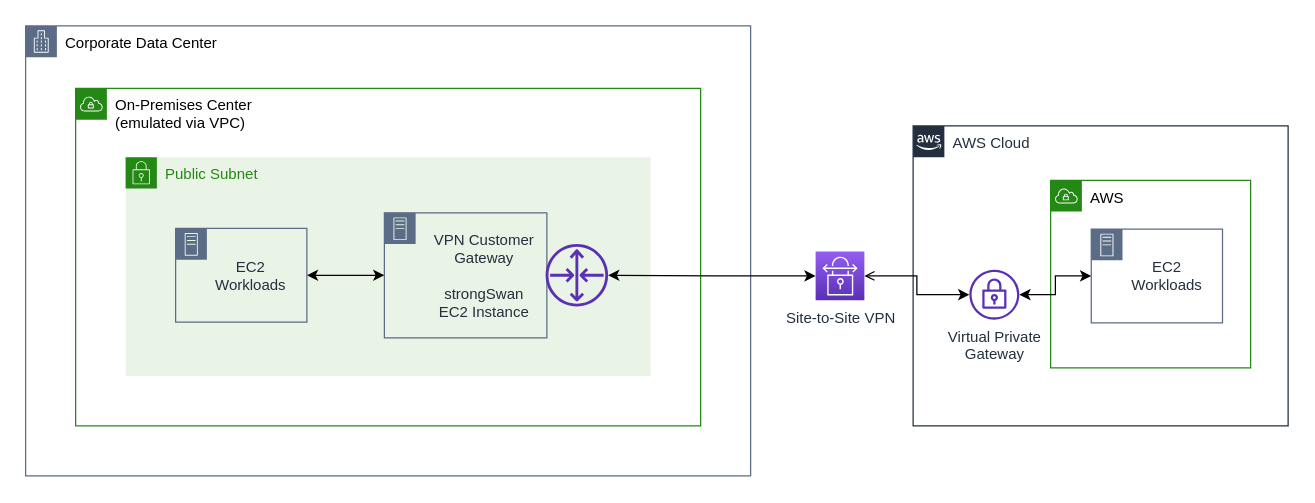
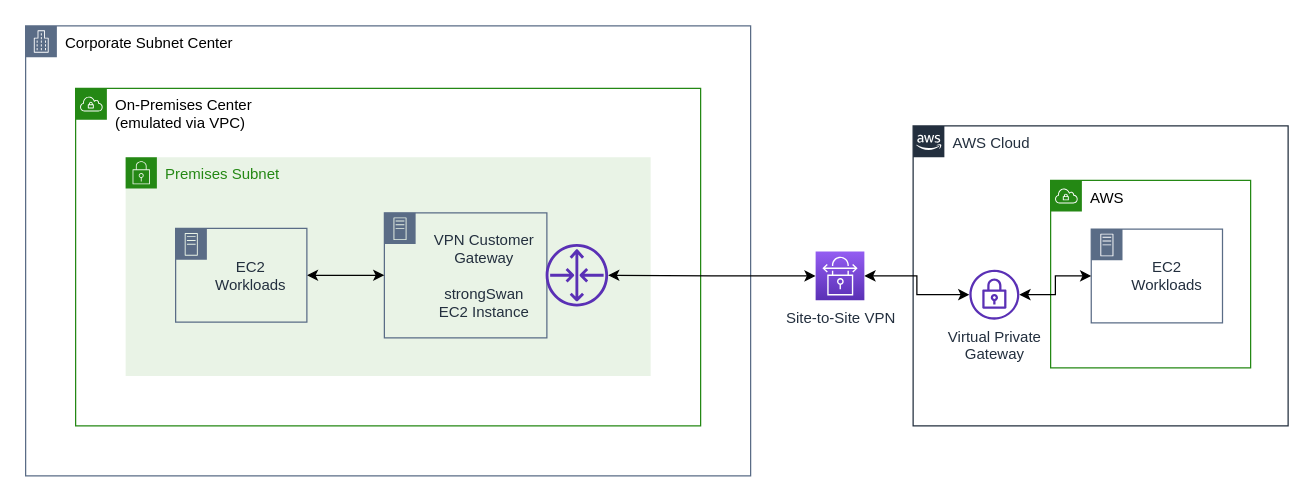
- <mxCell id="2" value="Corporate Data Center" style="points=[[0,0],[0.25,0],[0.5,0],[0.75,0],[1,0],[1,0.25],[1,0.5],[1,0.75],[1,1],[0.75,1],[0.5,1],[0.25,1],[0,1],[0,0.75],[0,0.5],[0,0.25]];outlineConnect=0;gradientColor=none;html=1;whiteSpace=wrap;fontSize=12;fontStyle=0;shape=mxgraph.aws4.group;grIcon=mxgraph.aws4.group_corporate_data_center;strokeColor=#5A6C86;fillColor=none;verticalAlign=top;align=left;spacingLeft=30;fontColor=#000000;dashed=0;" parent="1" vertex="1"><mxGeometry x="20" y="20" width="580" height="360" as="geometry" /></mxCell>
+ <mxCell id="2" value="Corporate Subnet Center" style="points=[[0,0],[0.25,0],[0.5,0],[0.75,0],[1,0],[1,0.25],[1,0.5],[1,0.75],[1,1],[0.75,1],[0.5,1],[0.25,1],[0,1],[0,0.75],[0,0.5],[0,0.25]];outlineConnect=0;gradientColor=none;html=1;whiteSpace=wrap;fontSize=12;fontStyle=0;shape=mxgraph.aws4.group;grIcon=mxgraph.aws4.group_corporate_data_center;strokeColor=#5A6C86;fillColor=none;verticalAlign=top;align=left;spacingLeft=30;fontColor=#000000;dashed=0;" parent="1" vertex="1"><mxGeometry x="20" y="20" width="580" height="360" as="geometry" /></mxCell>
- <mxCell id="5" value="Public Subnet" style="points=[[0,0],[0.25,0],[0.5,0],[0.75,0],[1,0],[1,0.25],[1,0.5],[1,0.75],[1,1],[0.75,1],[0.5,1],[0.25,1],[0,1],[0,0.75],[0,0.5],[0,0.25]];outlineConnect=0;gradientColor=none;html=1;whiteSpace=wrap;fontSize=12;fontStyle=0;shape=mxgraph.aws4.group;grIcon=mxgraph.aws4.group_security_group;grStroke=0;strokeColor=#248814;fillColor=#E9F3E6;verticalAlign=top;align=left;spacingLeft=30;fontColor=#248814;dashed=0;" parent="1" vertex="1"><mxGeometry x="100" y="125" width="420" height="175" as="geometry" /></mxCell>
+ <mxCell id="5" value="Premises Subnet" style="points=[[0,0],[0.25,0],[0.5,0],[0.75,0],[1,0],[1,0.25],[1,0.5],[1,0.75],[1,1],[0.75,1],[0.5,1],[0.25,1],[0,1],[0,0.75],[0,0.5],[0,0.25]];outlineConnect=0;gradientColor=none;html=1;whiteSpace=wrap;fontSize=12;fontStyle=0;shape=mxgraph.aws4.group;grIcon=mxgraph.aws4.group_security_group;grStroke=0;strokeColor=#248814;fillColor=#E9F3E6;verticalAlign=top;align=left;spacingLeft=30;fontColor=#248814;dashed=0;" parent="1" vertex="1"><mxGeometry x="100" y="125" width="420" height="175" as="geometry" /></mxCell>
- <mxCell id="17" style="edgeStyle=orthogonalEdgeStyle;rounded=0;orthogonalLoop=1;jettySize=auto;html=1;startArrow=classic;startFill=1;endArrow=open;" edge="1" parent="1" source="13" target="16"><mxGeometry relative="1" as="geometry"><mxPoint x="850" y="219.5" as="sourcePoint" /><mxPoint x="486" y="219.5" as="targetPoint" /></mxGeometry></mxCell>
+ <mxCell id="17" style="edgeStyle=orthogonalEdgeStyle;rounded=0;orthogonalLoop=1;jettySize=auto;html=1;startArrow=classic;startFill=1;" edge="1" parent="1" source="13" target="16"><mxGeometry relative="1" as="geometry"><mxPoint x="850" y="219.5" as="sourcePoint" /><mxPoint x="486" y="219.5" as="targetPoint" /></mxGeometry></mxCell>
